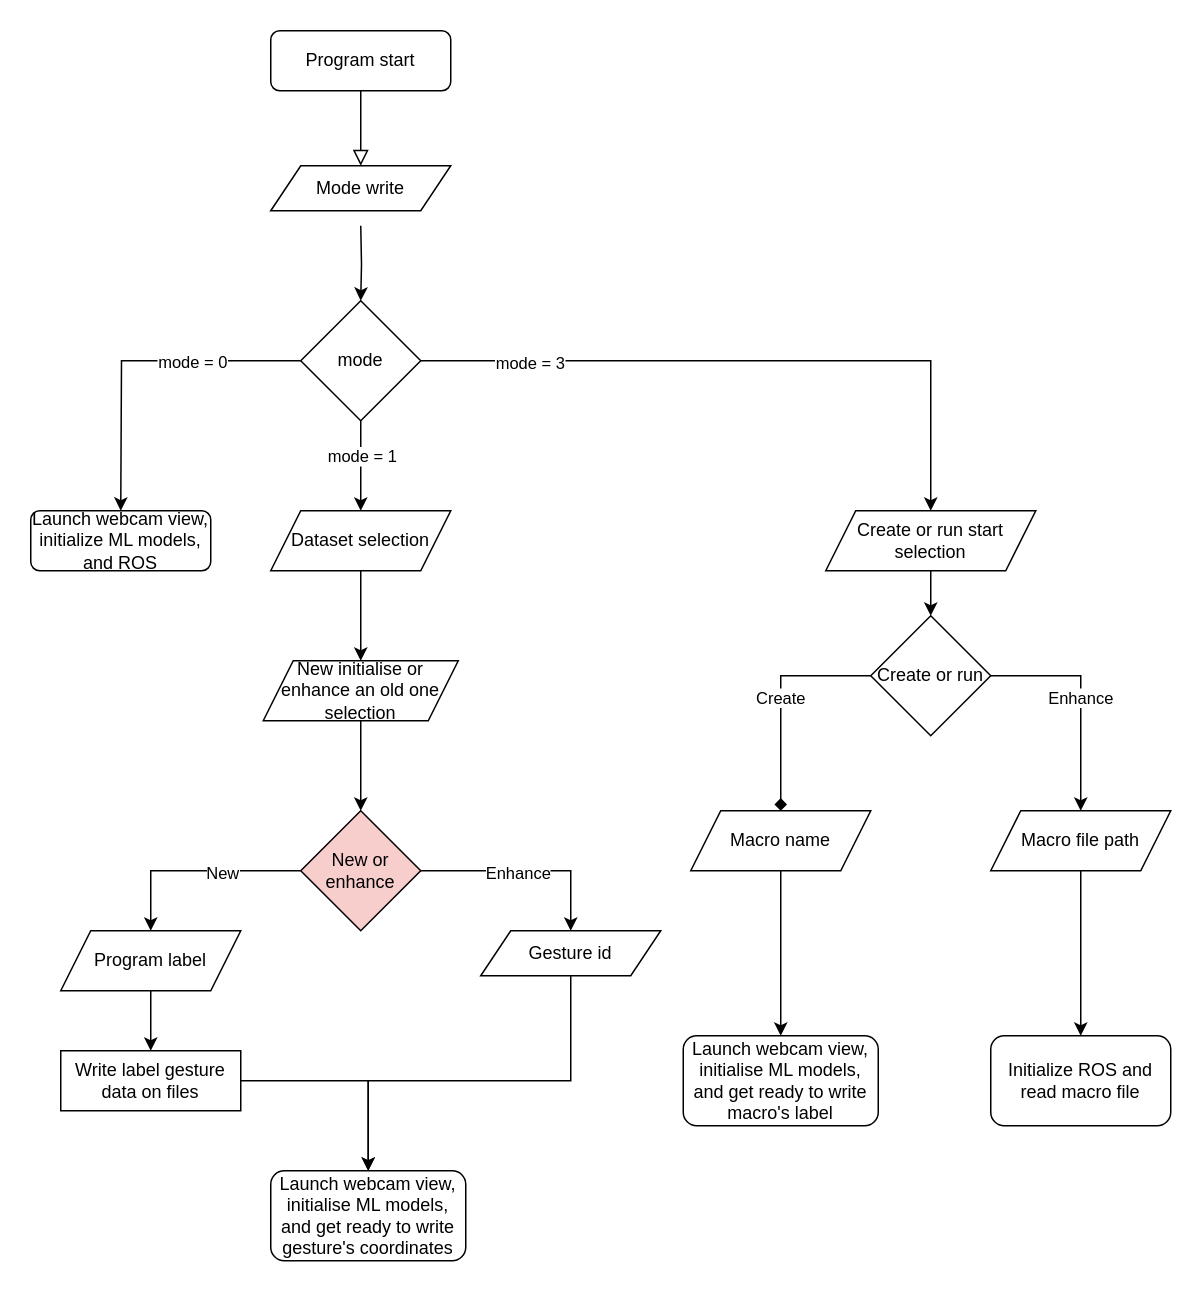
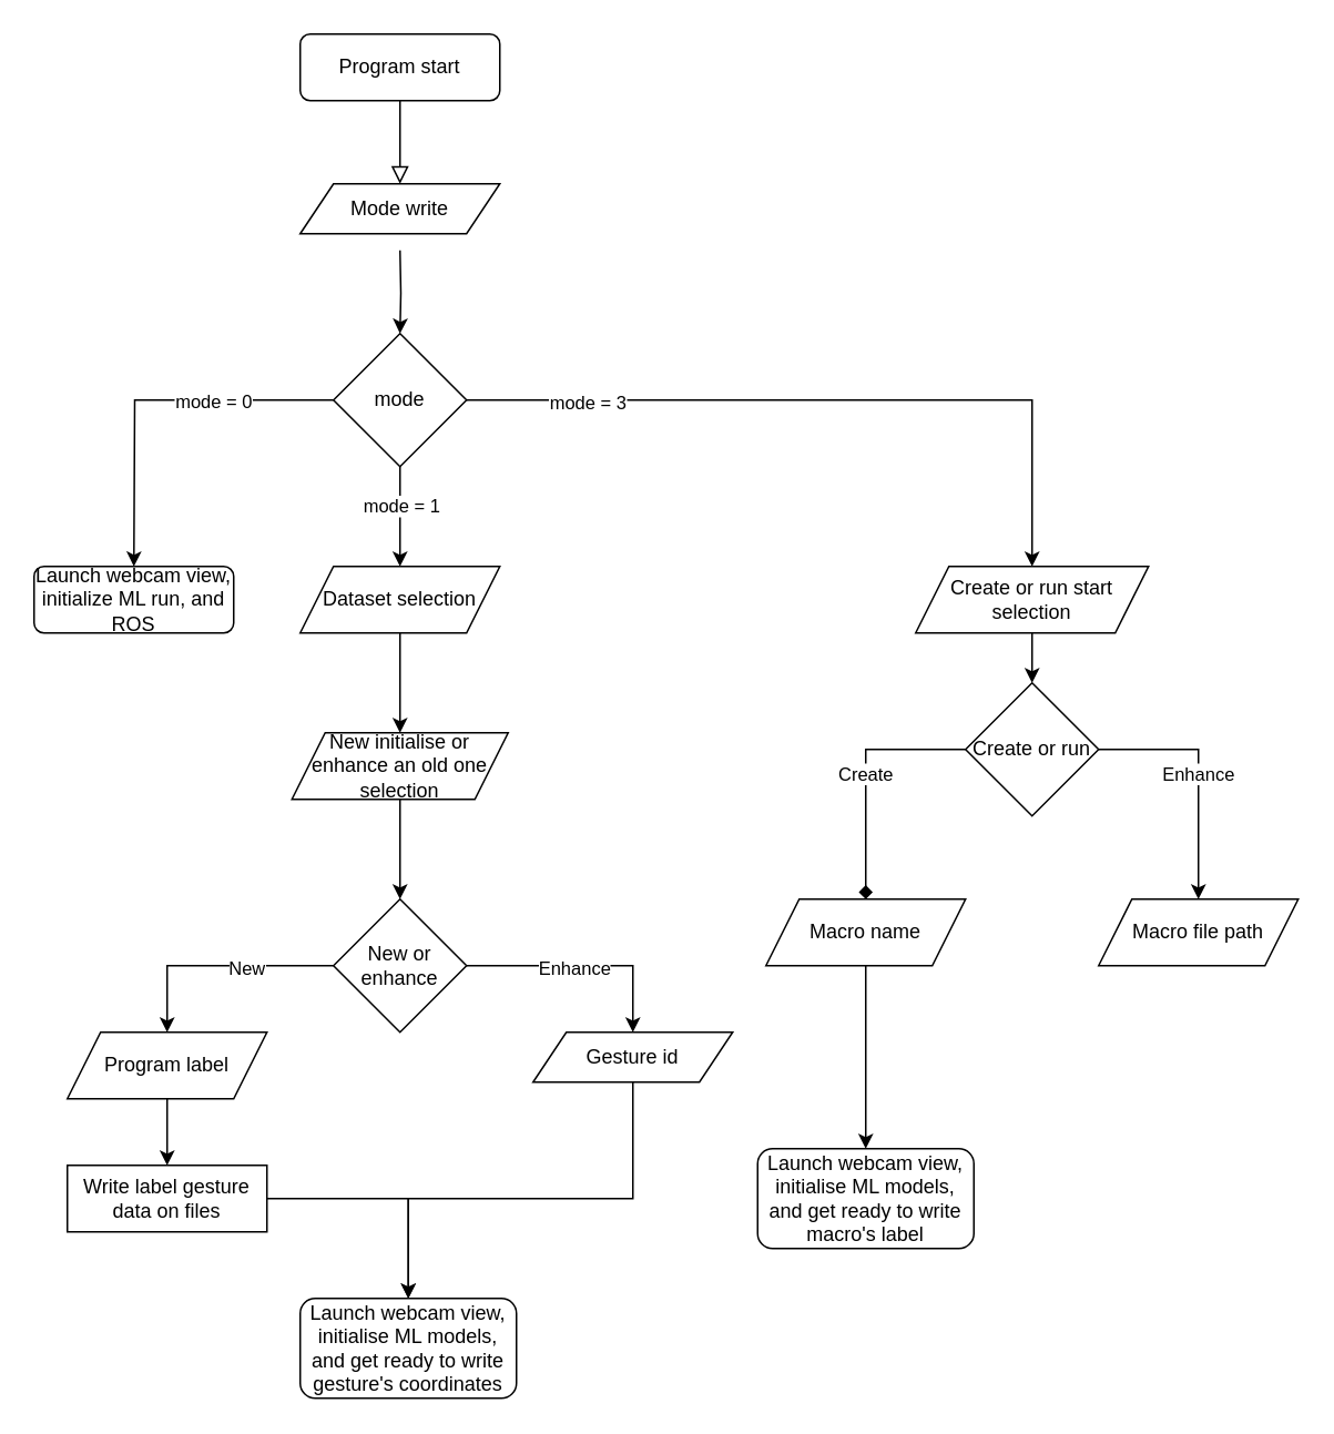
- <mxCell id="24" value="&lt;span style=&quot;&quot;&gt;Launch webcam view, initialize ML models, and ROS&lt;/span&gt;" style="rounded=1;whiteSpace=wrap;html=1;" vertex="1" parent="1"><mxGeometry y="340" width="120" height="40" as="geometry" x="20" /></mxCell>
+ <mxCell id="24" value="&lt;span style=&quot;&quot;&gt;Launch webcam view, initialize ML run, and ROS&lt;/span&gt;" style="rounded=1;whiteSpace=wrap;html=1;" vertex="1" parent="1"><mxGeometry y="340" width="120" height="40" as="geometry" x="20" /></mxCell>
- <mxCell id="21" value="New or enhance" style="rhombus;whiteSpace=wrap;html=1;fillColor=#f8cecc;" vertex="1" parent="1"><mxGeometry x="200" y="540" width="80" height="80" as="geometry" /></mxCell>
+ <mxCell id="21" value="New or enhance" style="rhombus;whiteSpace=wrap;html=1;" vertex="1" parent="1"><mxGeometry x="200" y="540" width="80" height="80" as="geometry" /></mxCell>
- <mxCell id="37" style="edgeStyle=orthogonalEdgeStyle;rounded=0;orthogonalLoop=1;jettySize=auto;html=1;" edge="1" parent="1" source="38" target="40"><mxGeometry relative="1" as="geometry" /></mxCell>
- <mxCell id="40" value="Initialize ROS and read macro file" style="rounded=1;whiteSpace=wrap;html=1;" vertex="1" parent="1"><mxGeometry x="660" y="690" width="120" height="60" as="geometry" /></mxCell>
